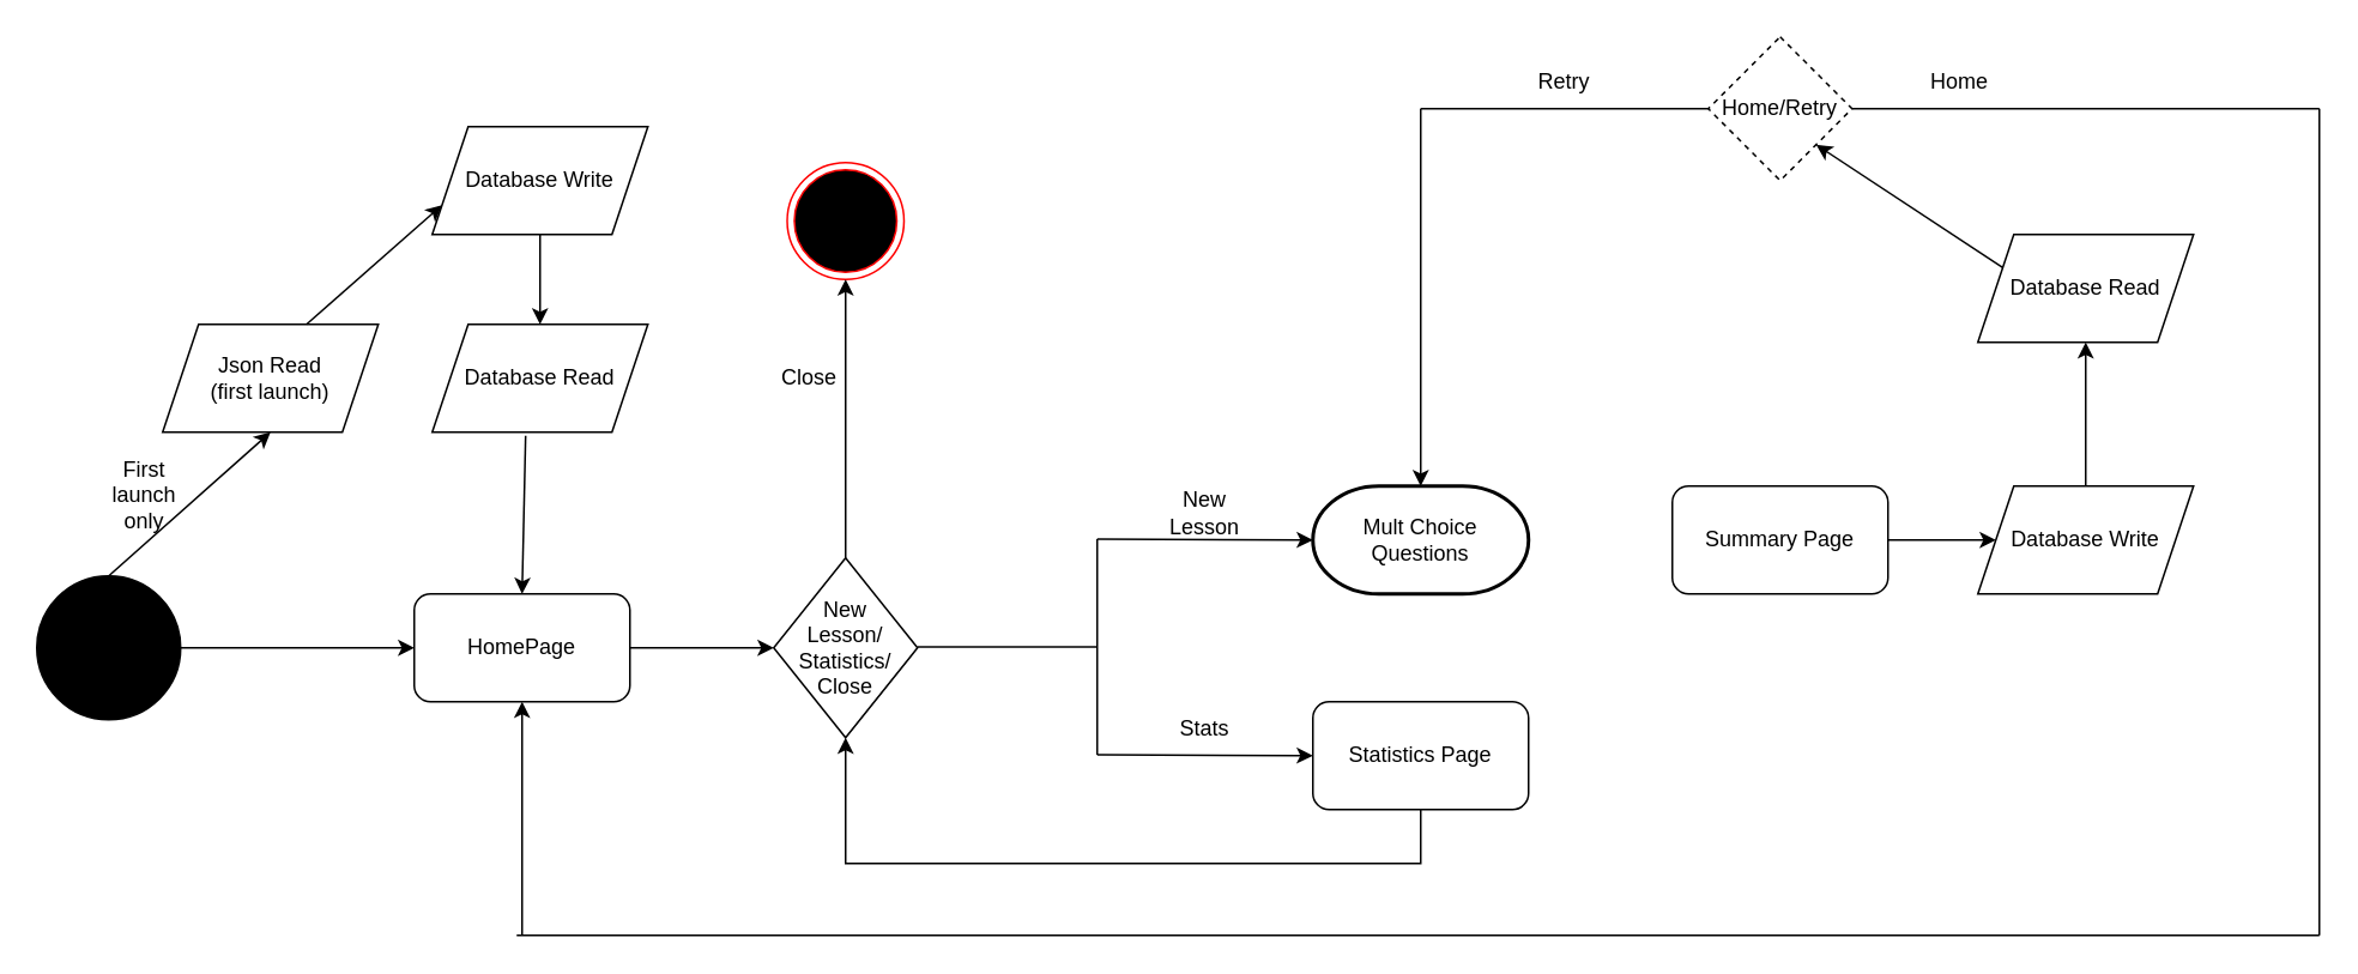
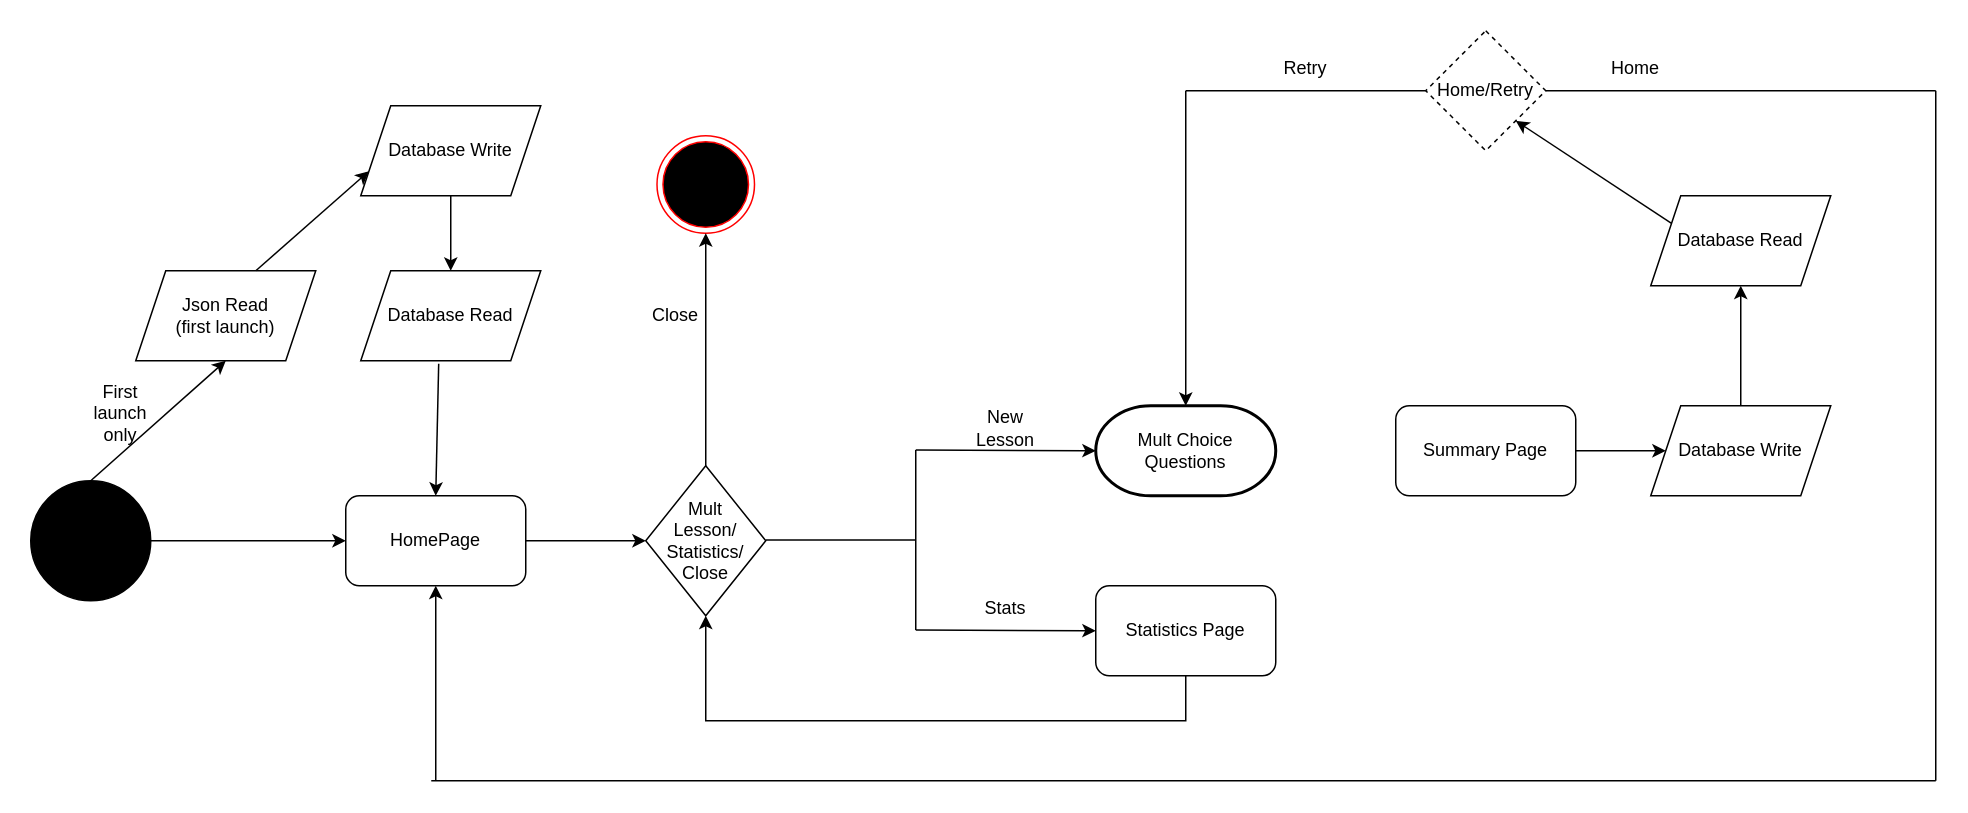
- <mxCell id="12" value="New&lt;br&gt;Lesson/&lt;br&gt;Statistics/&lt;br&gt;Close" style="rhombus;whiteSpace=wrap;html=1;fillColor=#FFFFFF;" vertex="1" parent="1"><mxGeometry x="430" y="310" width="80" height="100" as="geometry" /></mxCell>
+ <mxCell id="12" value="Mult&lt;br&gt;Lesson/&lt;br&gt;Statistics/&lt;br&gt;Close" style="rhombus;whiteSpace=wrap;html=1;fillColor=#FFFFFF;" vertex="1" parent="1"><mxGeometry x="430" y="310" width="80" height="100" as="geometry" /></mxCell>
